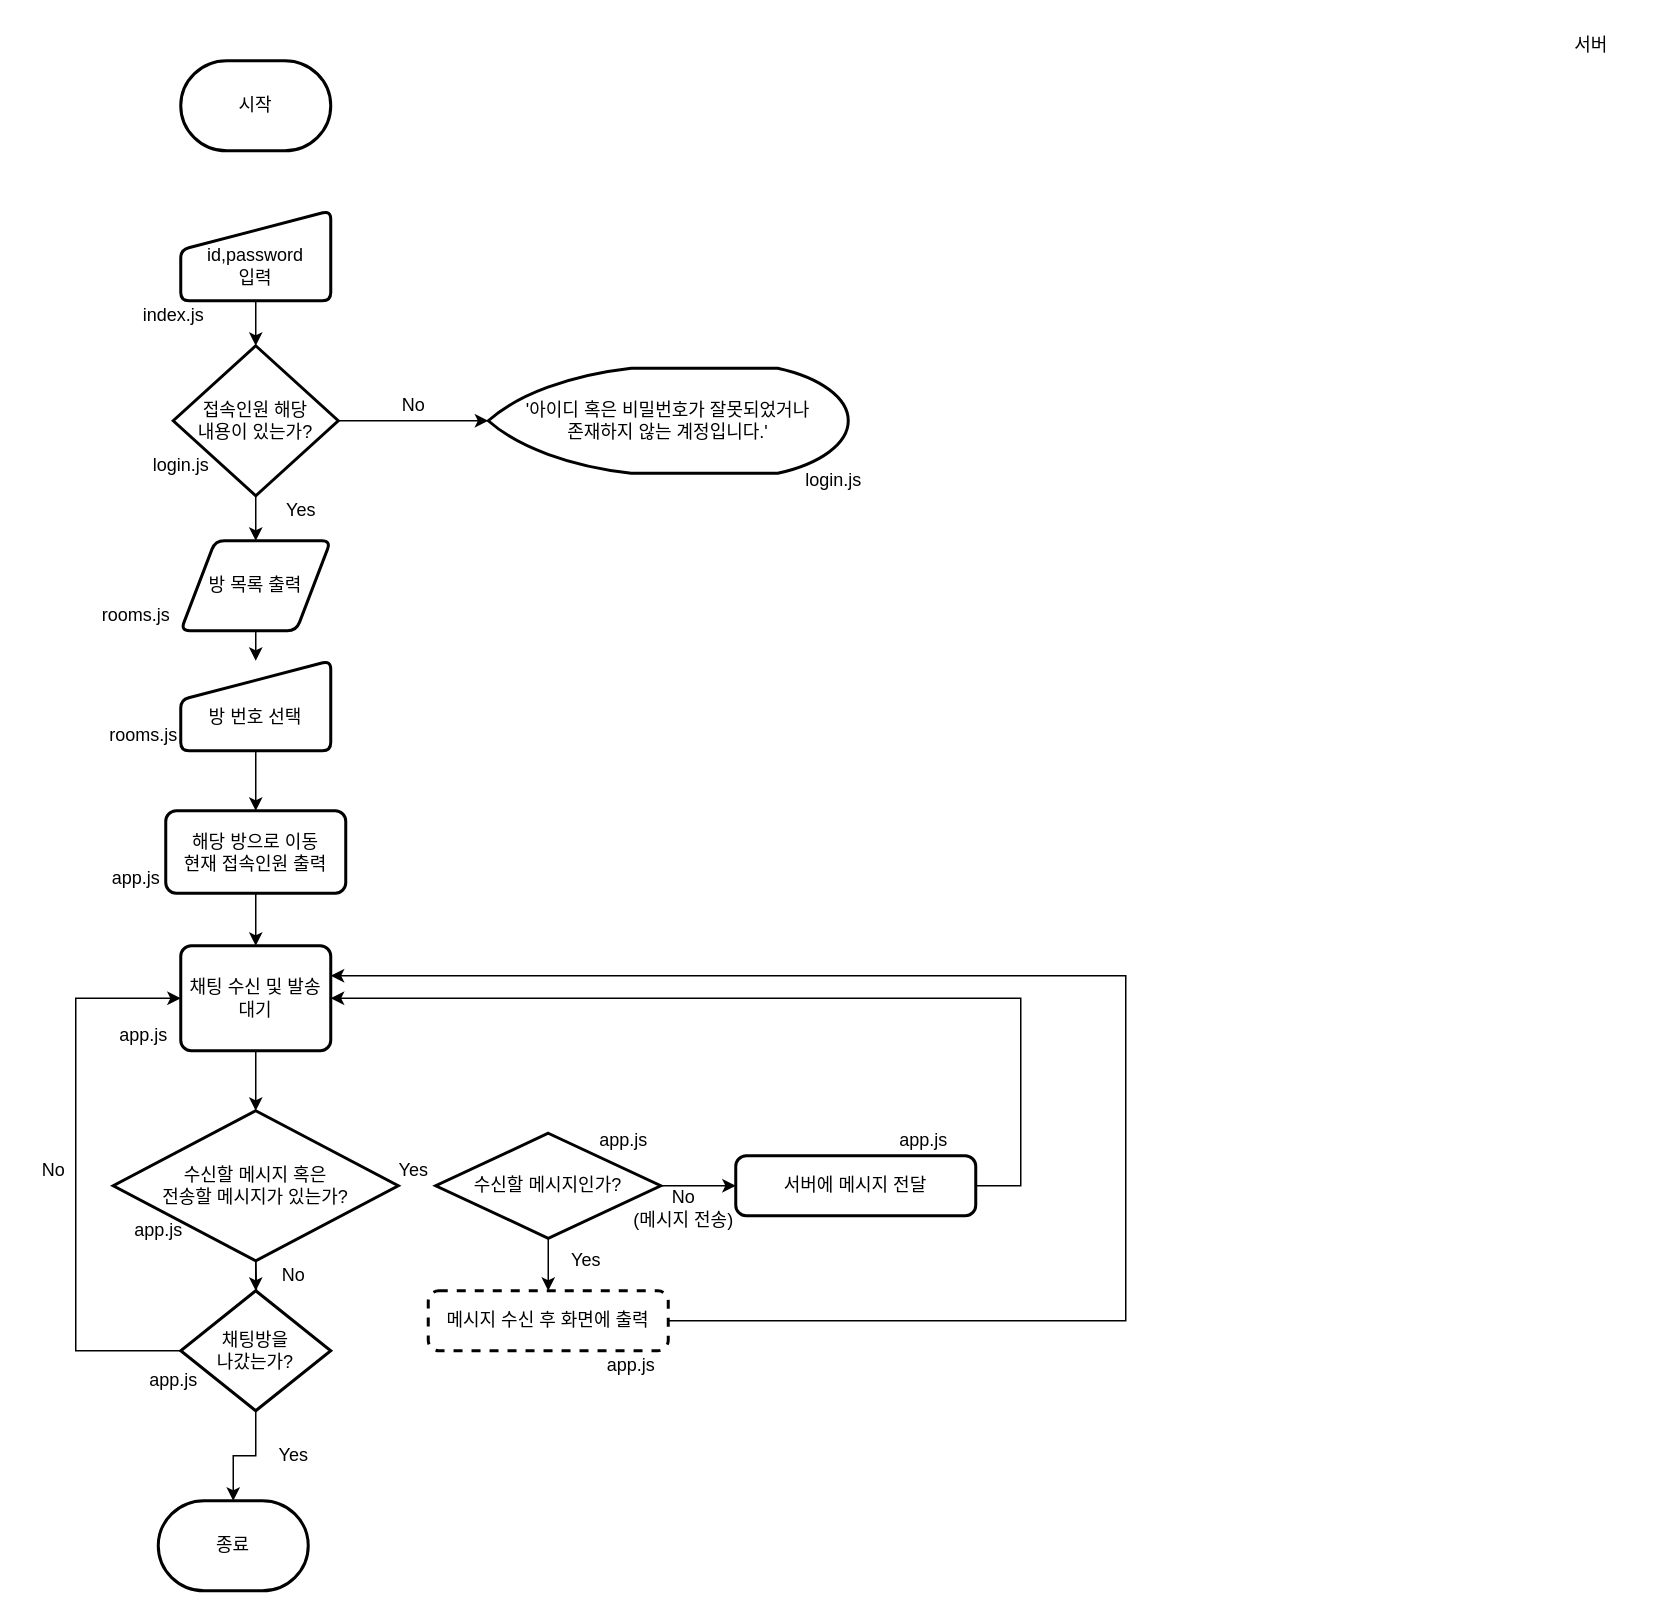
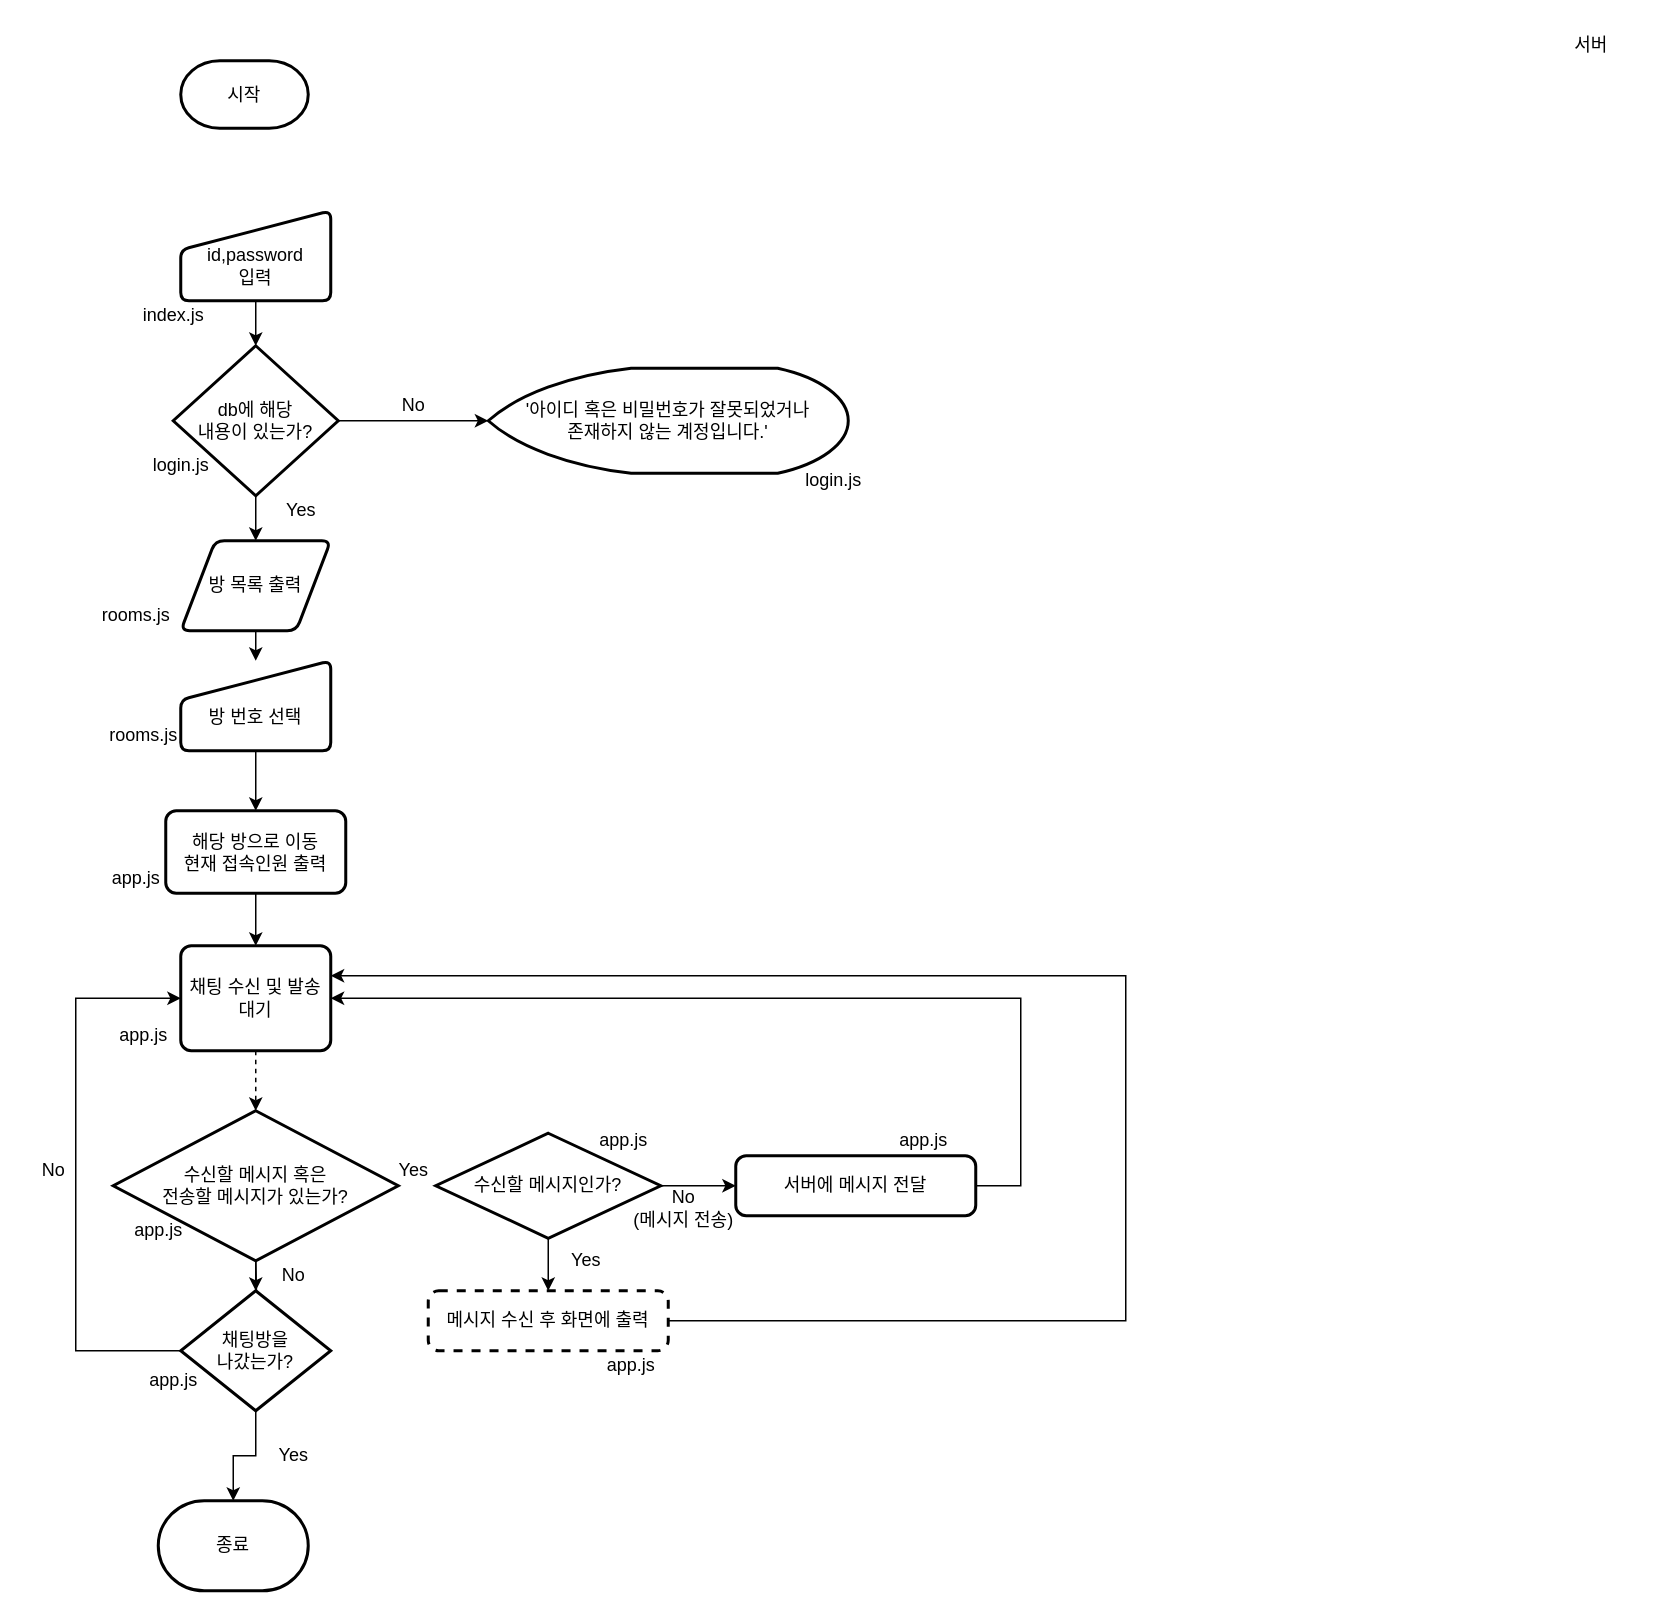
- <mxCell id="2" value="시작" style="strokeWidth=2;html=1;shape=mxgraph.flowchart.terminator;whiteSpace=wrap;" parent="1" vertex="1"><mxGeometry x="120" y="40" width="100" height="60" as="geometry" /></mxCell>
+ <mxCell id="2" value="시작" style="strokeWidth=2;html=1;shape=mxgraph.flowchart.terminator;whiteSpace=wrap;" parent="1" vertex="1"><mxGeometry x="120" y="40" width="85" height="45" as="geometry" /></mxCell>
- <mxCell id="7" value="접속인원 해당&lt;br&gt;내용이 있는가?" style="strokeWidth=2;html=1;shape=mxgraph.flowchart.decision;whiteSpace=wrap;" parent="1" vertex="1"><mxGeometry x="115" y="230" width="110" height="100" as="geometry" /></mxCell>
+ <mxCell id="7" value="db에 해당&lt;br&gt;내용이 있는가?" style="strokeWidth=2;html=1;shape=mxgraph.flowchart.decision;whiteSpace=wrap;" parent="1" vertex="1"><mxGeometry x="115" y="230" width="110" height="100" as="geometry" /></mxCell>
- <mxCell id="21" style="edgeStyle=orthogonalEdgeStyle;rounded=0;orthogonalLoop=1;jettySize=auto;html=1;" parent="1" source="22" target="33" edge="1"><mxGeometry relative="1" as="geometry" /></mxCell>
+ <mxCell id="21" style="edgeStyle=orthogonalEdgeStyle;rounded=0;orthogonalLoop=1;jettySize=auto;html=1;dashed=1;" parent="1" source="22" target="33" edge="1"><mxGeometry relative="1" as="geometry" /></mxCell>
